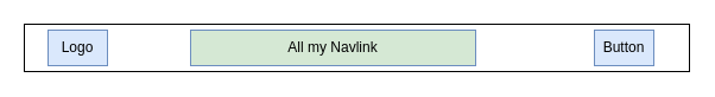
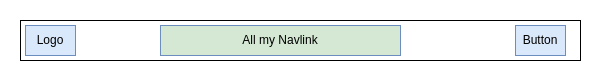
- <mxCell id="3" value="Logo" style="whiteSpace=wrap;html=1;fillColor=#dae8fc;strokeColor=#6c8ebf;" vertex="1" parent="1"><mxGeometry x="40" y="25" width="50" height="30" as="geometry" /></mxCell>
+ <mxCell id="3" value="Logo" style="whiteSpace=wrap;html=1;fillColor=#dae8fc;strokeColor=#6c8ebf;" vertex="1" parent="1"><mxGeometry x="25" y="25" width="50" height="30" as="geometry" /></mxCell>
- <mxCell id="5" value="Button" style="whiteSpace=wrap;html=1;fillColor=#dae8fc;strokeColor=#6c8ebf;" vertex="1" parent="1"><mxGeometry x="500" y="25" width="50" height="30" as="geometry" /></mxCell>
+ <mxCell id="5" value="Button" style="whiteSpace=wrap;html=1;fillColor=#dae8fc;strokeColor=#6c8ebf;" vertex="1" parent="1"><mxGeometry x="515" y="25" width="50" height="30" as="geometry" /></mxCell>
